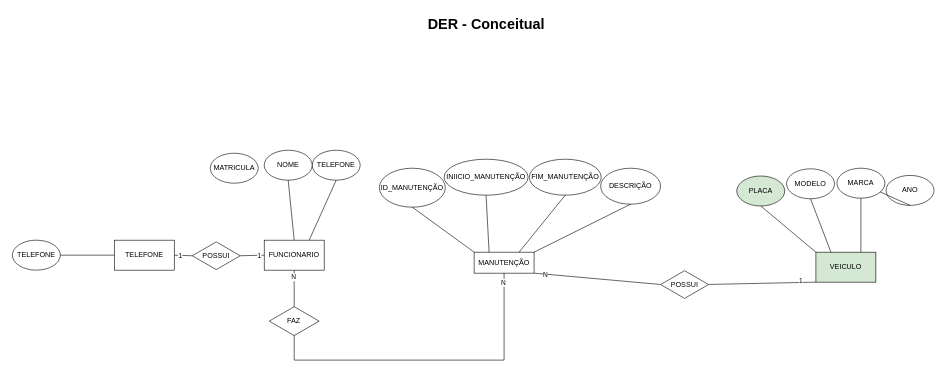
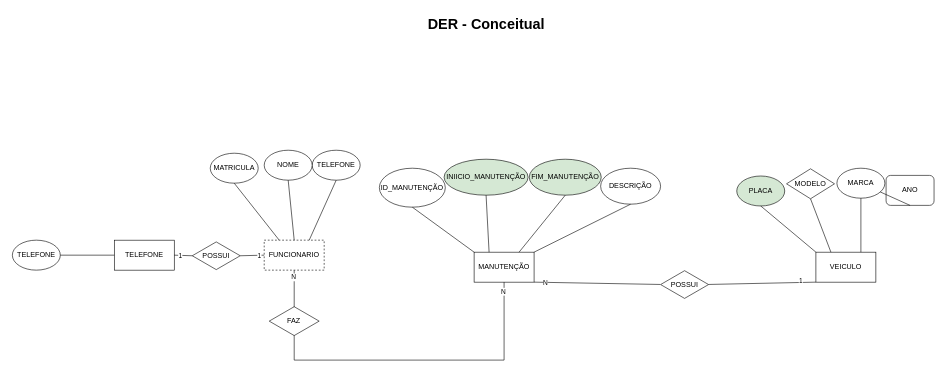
- <mxCell id="9" value="INIICIO_MANUTENÇÃO" style="ellipse;whiteSpace=wrap;html=1;" parent="1" vertex="1"><mxGeometry x="740" y="265" width="140" height="60" as="geometry" /></mxCell>
+ <mxCell id="9" value="INIICIO_MANUTENÇÃO" style="ellipse;whiteSpace=wrap;html=1;fillColor=#d5e8d4;" parent="1" vertex="1"><mxGeometry x="740" y="265" width="140" height="60" as="geometry" /></mxCell>
- <mxCell id="5" value="FIM_MANUTENÇÃO" style="ellipse;whiteSpace=wrap;html=1;" parent="1" vertex="1"><mxGeometry x="882" y="265" width="120" height="60" as="geometry" /></mxCell>
+ <mxCell id="5" value="FIM_MANUTENÇÃO" style="ellipse;whiteSpace=wrap;html=1;fillColor=#d5e8d4;" parent="1" vertex="1"><mxGeometry x="882" y="265" width="120" height="60" as="geometry" /></mxCell>
- <mxCell id="6" value="MODELO" style="ellipse;whiteSpace=wrap;html=1;" parent="1" vertex="1"><mxGeometry x="1311" y="281" width="80" height="50" as="geometry" /></mxCell>
+ <mxCell id="6" value="MODELO" style="rhombus;whiteSpace=wrap;html=1;" parent="1" vertex="1"><mxGeometry x="1311" y="281" width="80" height="50" as="geometry" /></mxCell>
- <mxCell id="8" value="ANO" style="ellipse;whiteSpace=wrap;html=1;" parent="1" vertex="1"><mxGeometry x="1477" y="292" width="80" height="50" as="geometry" /></mxCell>
+ <mxCell id="8" value="ANO" style="whiteSpace=wrap;html=1;rounded=1;" parent="1" vertex="1"><mxGeometry x="1477" y="292" width="80" height="50" as="geometry" /></mxCell>
+ <mxCell id="20" value="" style="endArrow=none;html=1;rounded=0;exitX=0.25;exitY=0;exitDx=0;exitDy=0;entryX=0.5;entryY=1;entryDx=0;entryDy=0;" parent="1" source="14" target="13" edge="1"><mxGeometry width="50" height="50" relative="1" as="geometry"><mxPoint x="220" y="330" as="sourcePoint" /><mxPoint x="410" y="310" as="targetPoint" /></mxGeometry></mxCell>
- <mxCell id="14" value="FUNCIONARIO" style="rounded=0;whiteSpace=wrap;html=1;" parent="1" vertex="1"><mxGeometry x="440" y="400" width="100" height="50" as="geometry" /></mxCell>
+ <mxCell id="14" value="FUNCIONARIO" style="rounded=0;whiteSpace=wrap;html=1;dashed=1;" parent="1" vertex="1"><mxGeometry x="440" y="400" width="100" height="50" as="geometry" /></mxCell>
- <mxCell id="15" value="MANUTENÇÃO" style="rounded=0;whiteSpace=wrap;html=1;" parent="1" vertex="1"><mxGeometry x="790" y="420" width="100" height="35" as="geometry" /></mxCell>
+ <mxCell id="15" value="MANUTENÇÃO" style="rounded=0;whiteSpace=wrap;html=1;" parent="1" vertex="1"><mxGeometry x="790" y="420" width="100" height="50" as="geometry" /></mxCell>
- <mxCell id="3" value="VEICULO" style="rounded=0;whiteSpace=wrap;html=1;fillColor=#d5e8d4;" parent="1" vertex="1"><mxGeometry x="1360" y="420" width="100" height="50" as="geometry" /></mxCell>
+ <mxCell id="3" value="VEICULO" style="rounded=0;whiteSpace=wrap;html=1;" parent="1" vertex="1"><mxGeometry x="1360" y="420" width="100" height="50" as="geometry" /></mxCell>
